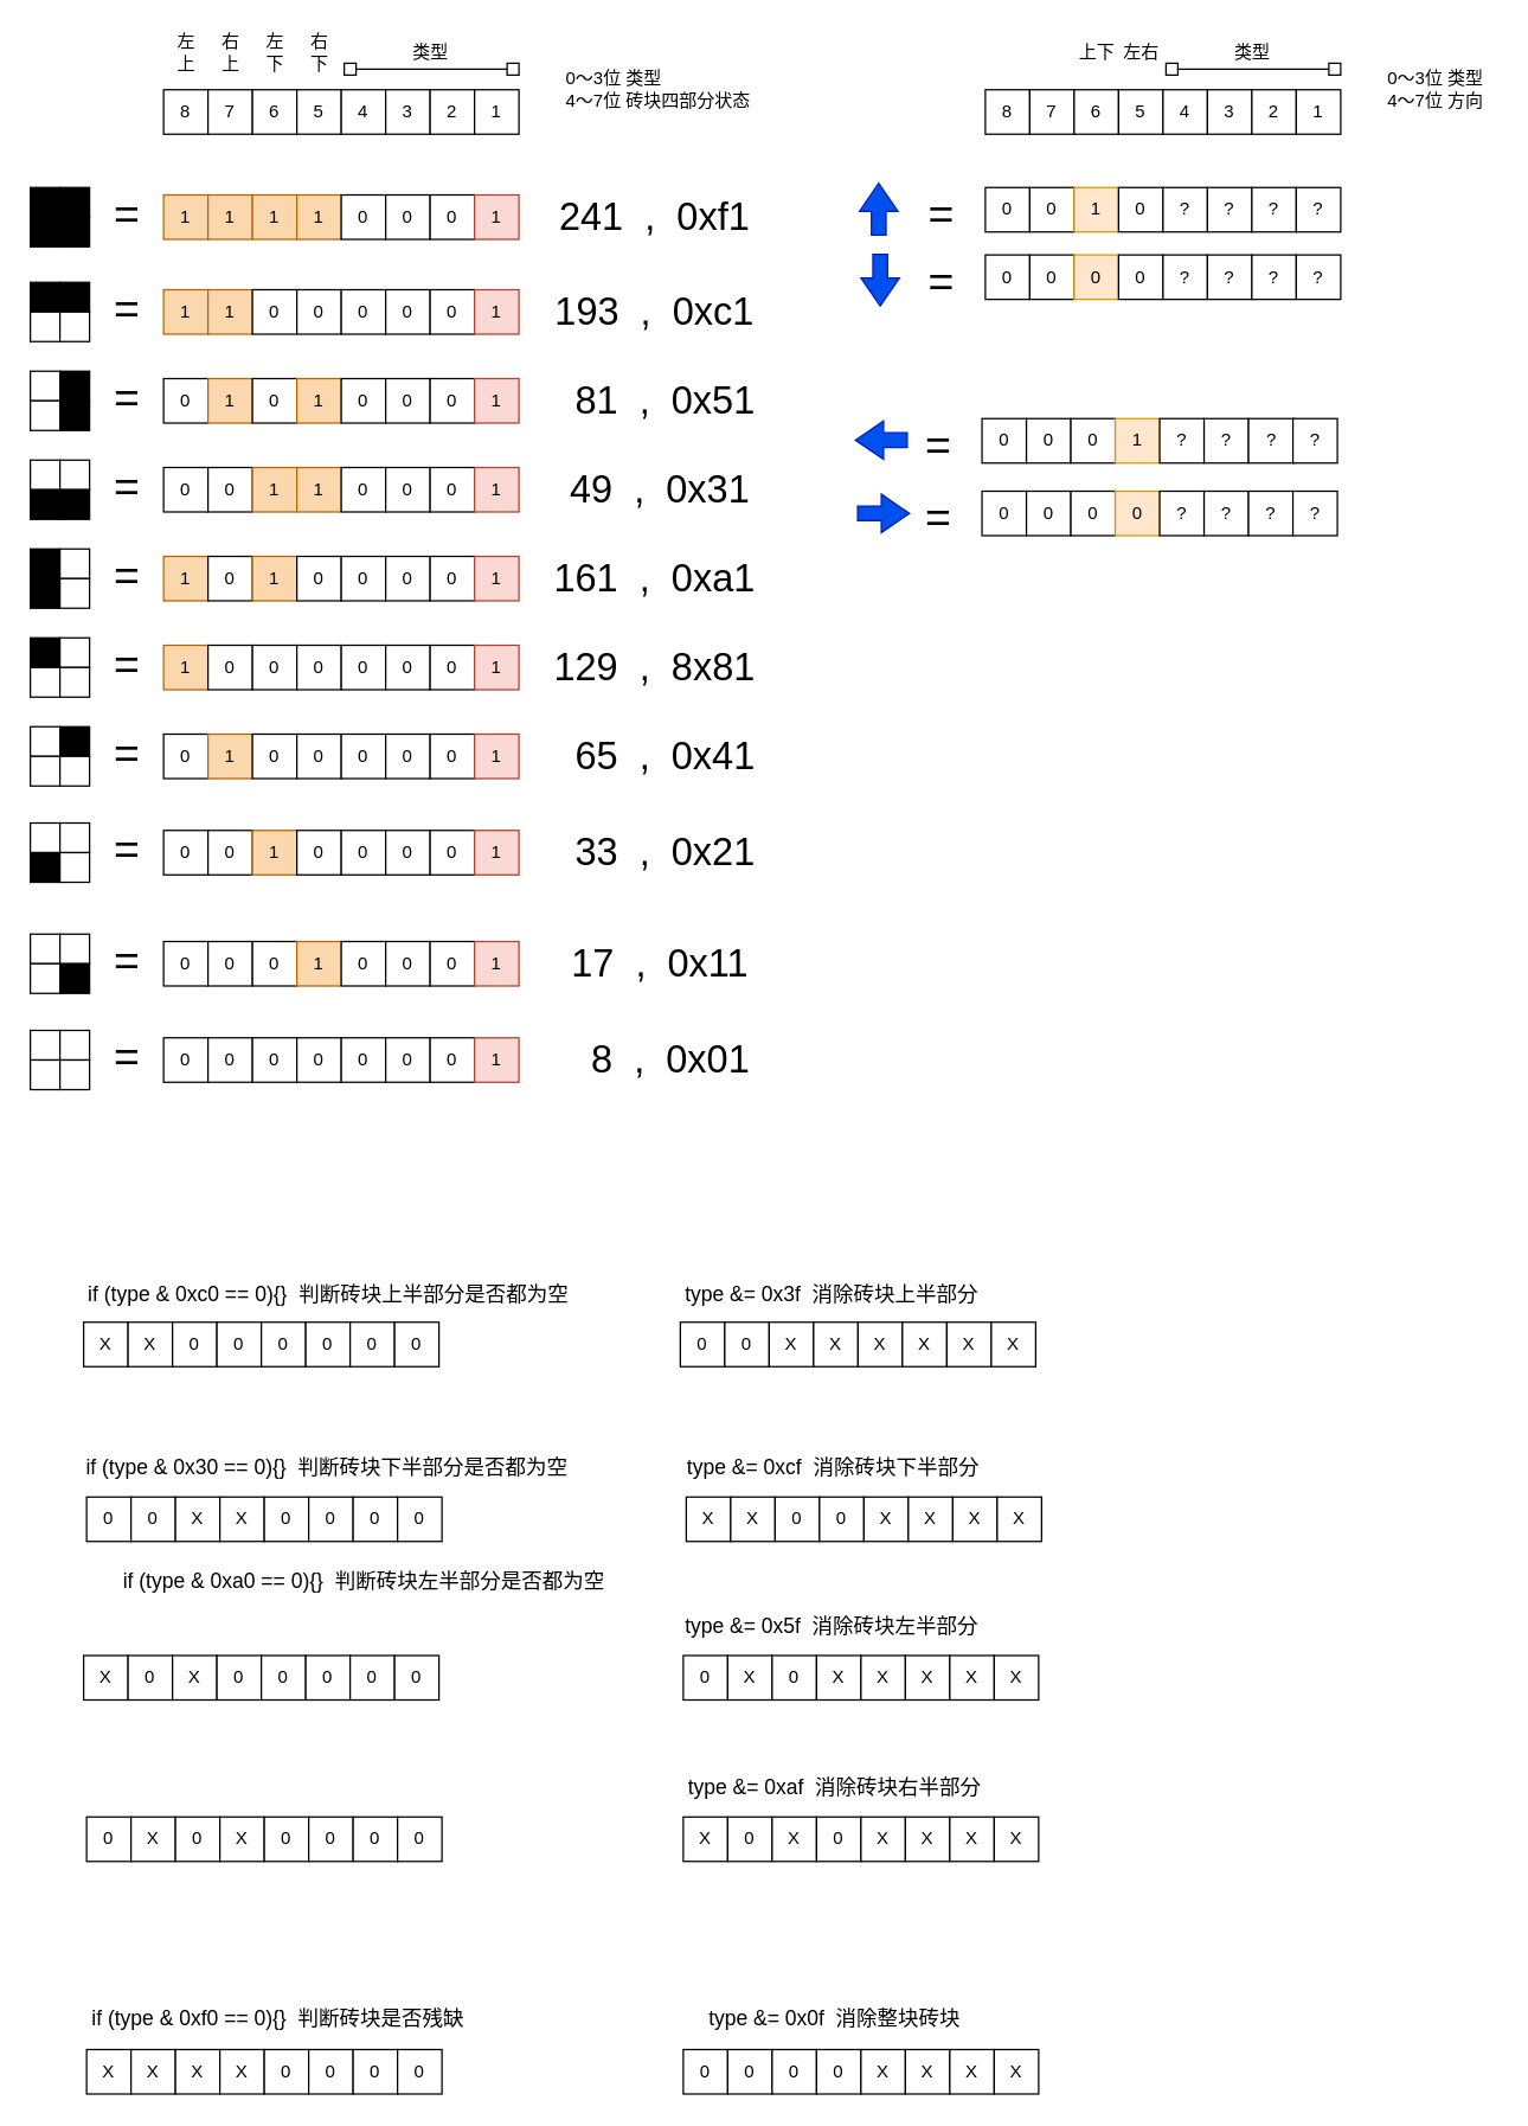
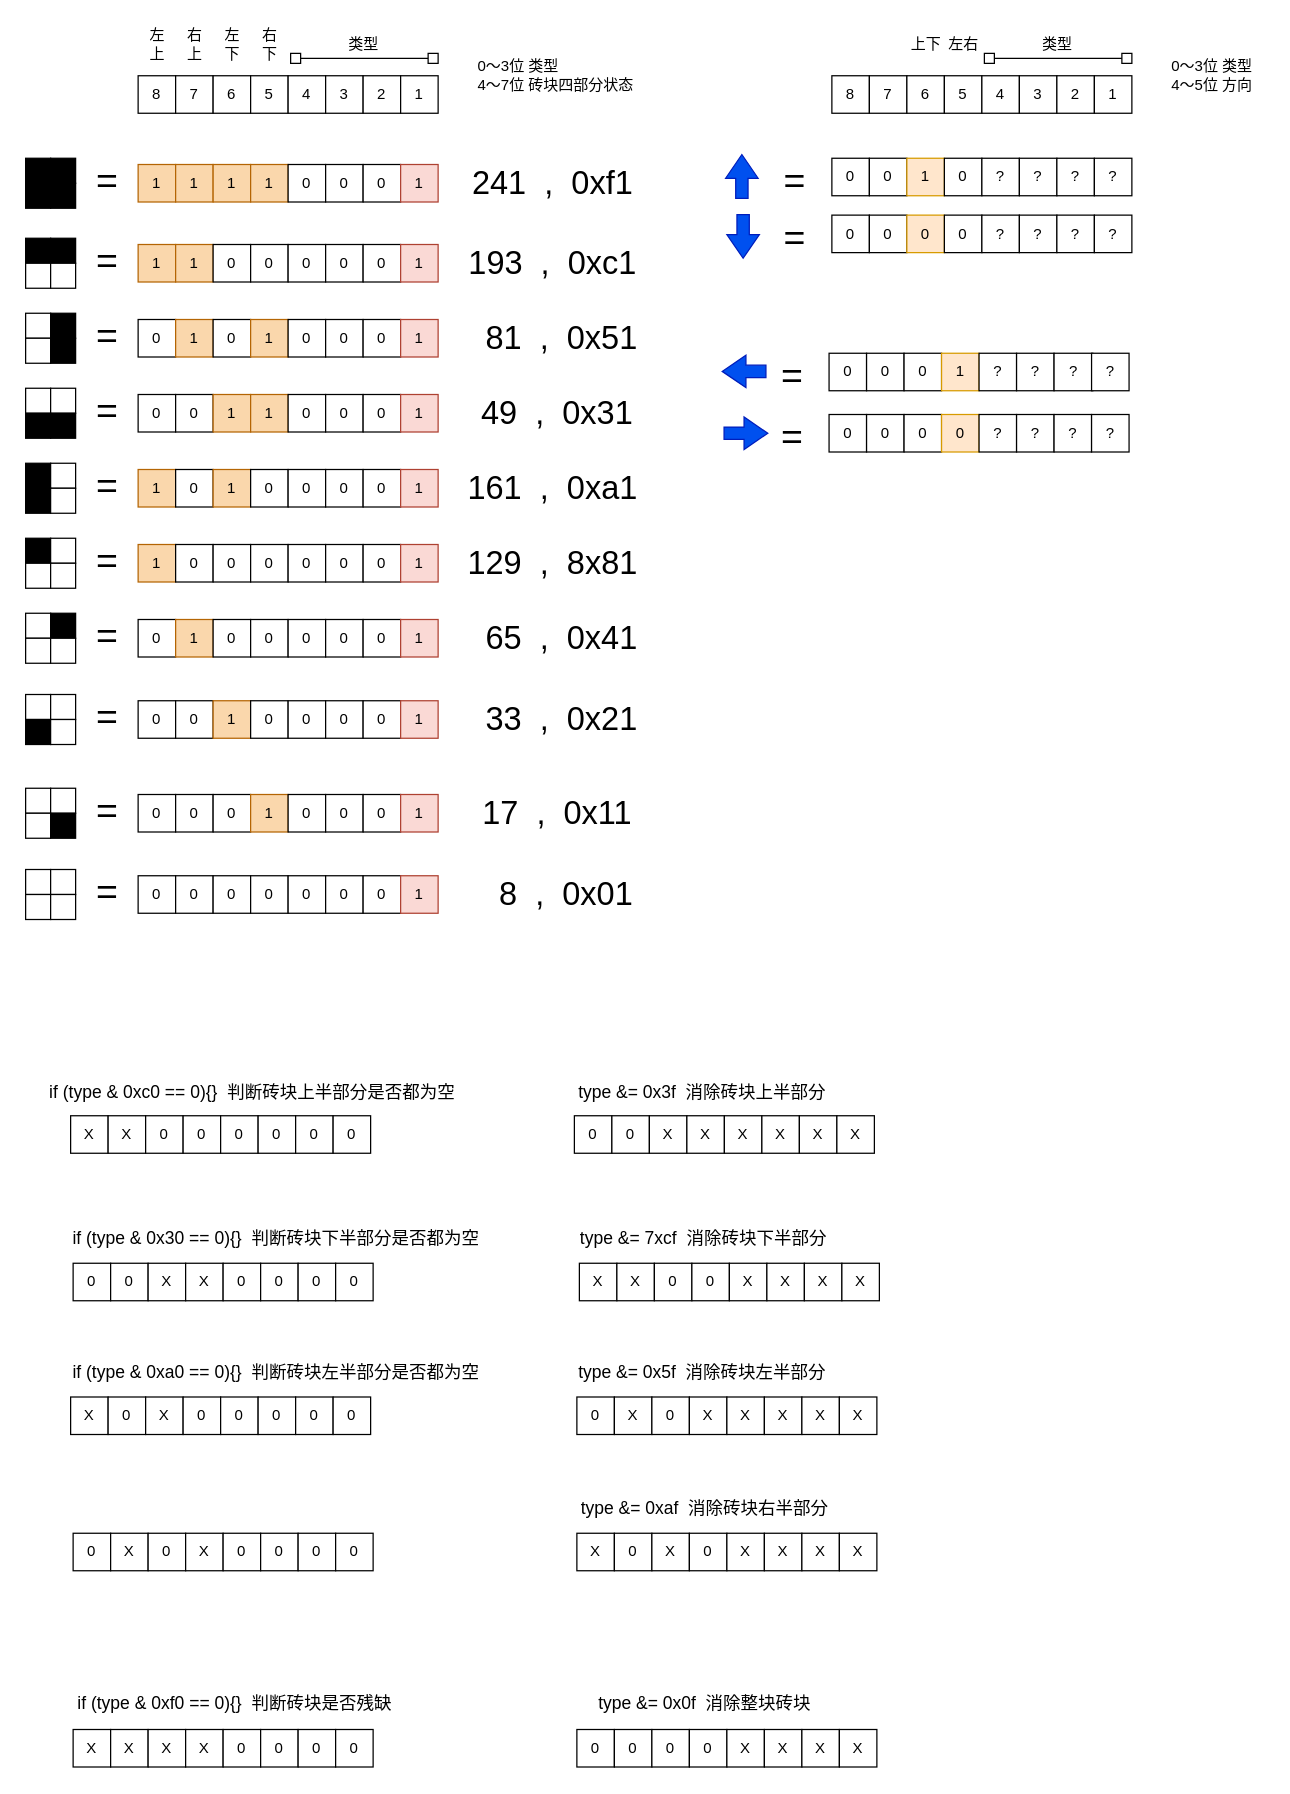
- <mxCell id="218" value="0～3位 类型&lt;br&gt;4～7位 方向" style="text;html=1;align=left;verticalAlign=middle;resizable=0;points=[];autosize=1;strokeColor=none;" parent="1" vertex="1"><mxGeometry x="935" y="44" width="75" height="32" as="geometry" /></mxCell>
+ <mxCell id="218" value="0～3位 类型&lt;br&gt;4～5位 方向" style="text;html=1;align=left;verticalAlign=middle;resizable=0;points=[];autosize=1;strokeColor=none;" parent="1" vertex="1"><mxGeometry x="935" y="44" width="75" height="32" as="geometry" /></mxCell>
- <mxCell id="227" value="&lt;font style=&quot;font-size: 14px&quot;&gt;if (type &amp;amp; 0xc0 == 0){}&amp;nbsp; 判断砖块上半部分是否都为空&lt;/font&gt;" style="text;html=1;align=center;verticalAlign=middle;resizable=0;points=[];autosize=1;strokeColor=none;" parent="1" vertex="1"><mxGeometry x="54" y="863" width="334" height="19" as="geometry" /></mxCell>
+ <mxCell id="227" value="&lt;font style=&quot;font-size: 14px&quot;&gt;if (type &amp;amp; 0xc0 == 0){}&amp;nbsp; 判断砖块上半部分是否都为空&lt;/font&gt;" style="text;html=1;align=center;verticalAlign=middle;resizable=0;points=[];autosize=1;strokeColor=none;" parent="1" vertex="1"><mxGeometry x="34" y="863" width="334" height="19" as="geometry" /></mxCell>
- <mxCell id="280" value="&lt;font style=&quot;font-size: 14px&quot;&gt;type &amp;amp;= 0xcf&amp;nbsp; 消除砖块下半部分&lt;/font&gt;" style="text;html=1;align=center;verticalAlign=middle;resizable=0;points=[];autosize=1;strokeColor=none;" parent="1" vertex="1"><mxGeometry x="458" y="980" width="207" height="19" as="geometry" /></mxCell>
+ <mxCell id="280" value="&lt;font style=&quot;font-size: 14px&quot;&gt;type &amp;amp;= 7xcf&amp;nbsp; 消除砖块下半部分&lt;/font&gt;" style="text;html=1;align=center;verticalAlign=middle;resizable=0;points=[];autosize=1;strokeColor=none;" parent="1" vertex="1"><mxGeometry x="458" y="980" width="207" height="19" as="geometry" /></mxCell>
- <mxCell id="253" value="&lt;font style=&quot;font-size: 14px&quot;&gt;if (type &amp;amp; 0xa0 == 0){}&amp;nbsp; 判断砖块左半部分是否都为空&lt;/font&gt;" style="text;html=1;align=center;verticalAlign=middle;resizable=0;points=[];autosize=1;strokeColor=none;" parent="1" vertex="1"><mxGeometry x="77" y="1057" width="335" height="19" as="geometry" /></mxCell>
+ <mxCell id="253" value="&lt;font style=&quot;font-size: 14px&quot;&gt;if (type &amp;amp; 0xa0 == 0){}&amp;nbsp; 判断砖块左半部分是否都为空&lt;/font&gt;" style="text;html=1;align=center;verticalAlign=middle;resizable=0;points=[];autosize=1;strokeColor=none;" parent="1" vertex="1"><mxGeometry x="52" y="1087" width="335" height="19" as="geometry" /></mxCell>
